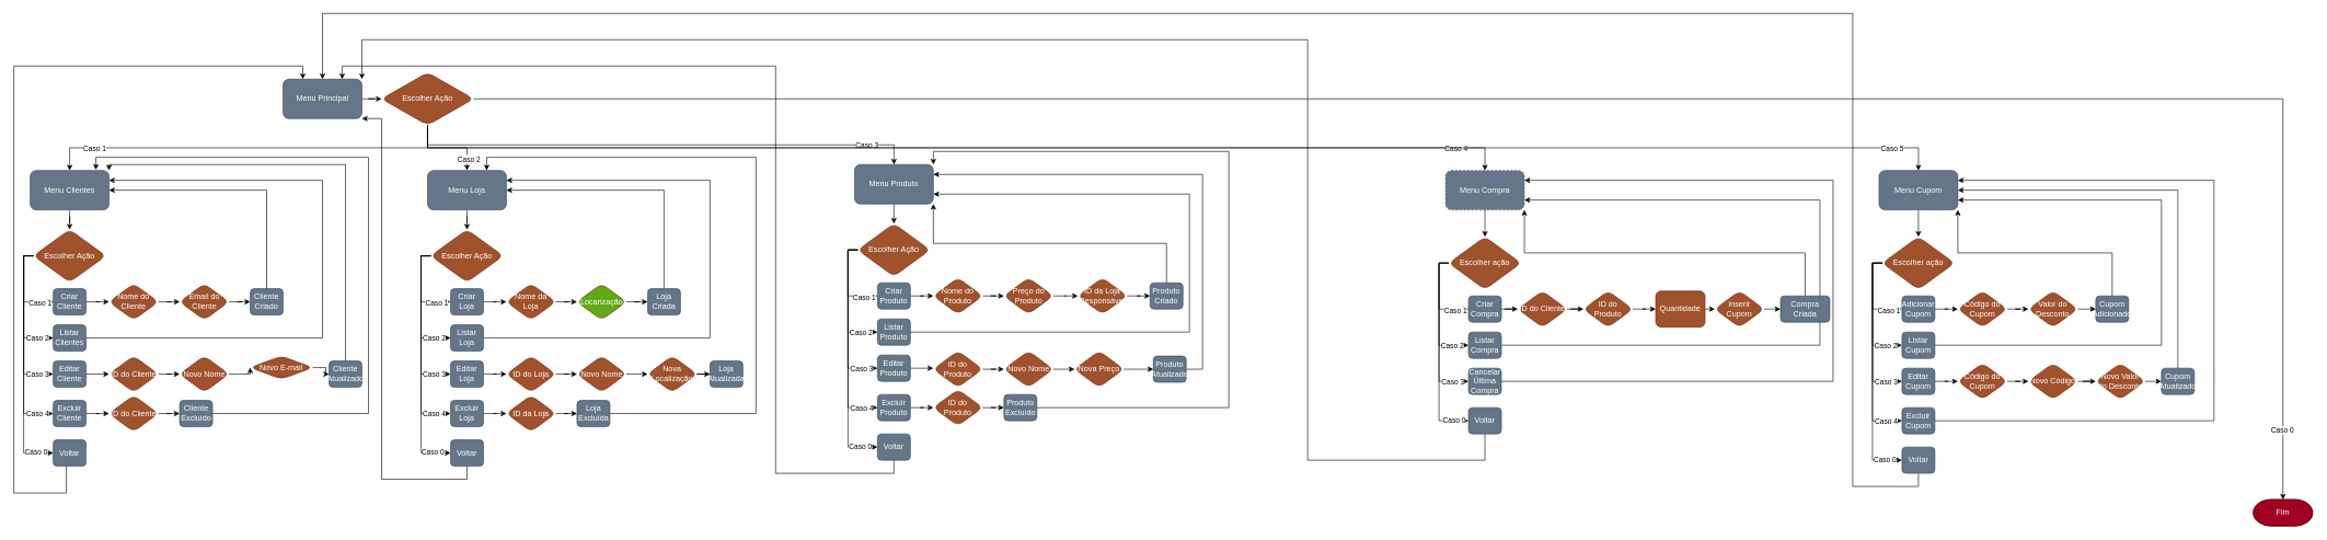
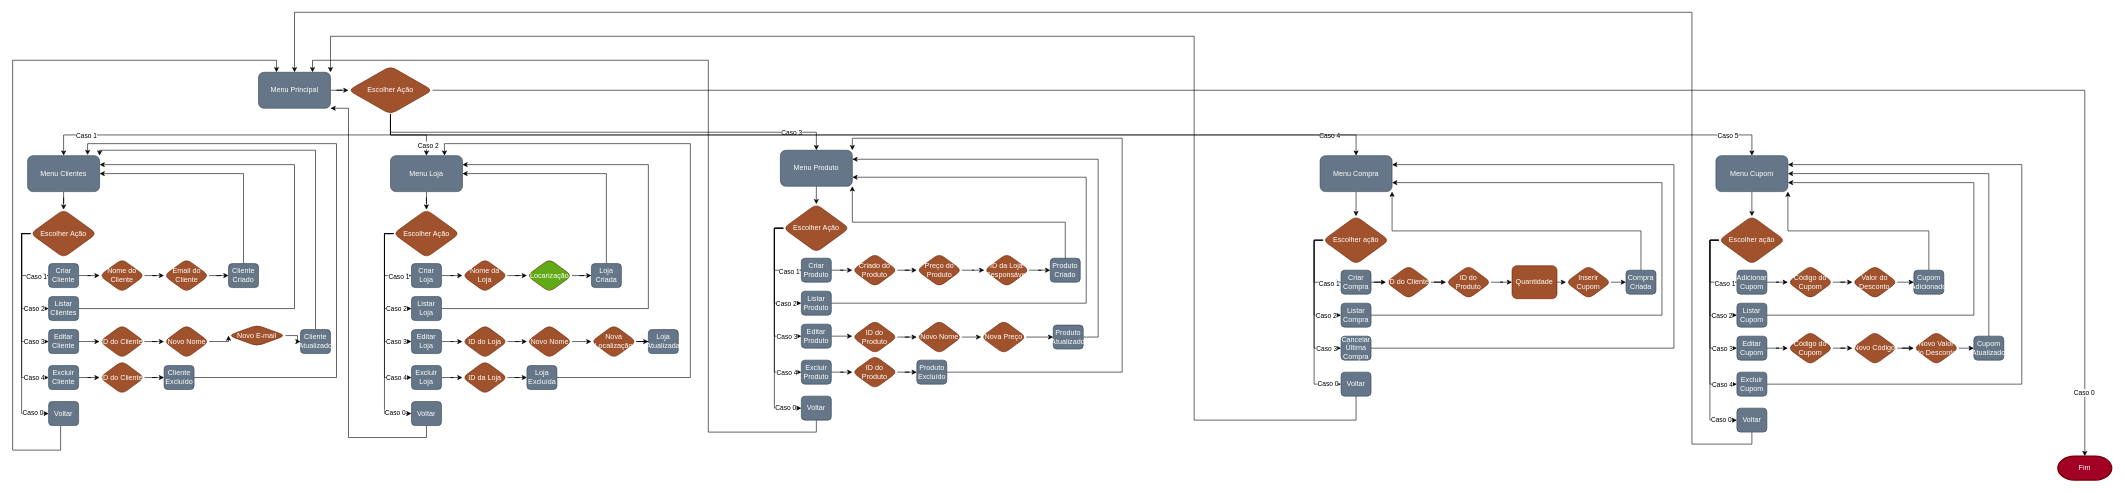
- <mxCell id="38" value="Menu Compra" style="whiteSpace=wrap;html=1;rounded=1;fillColor=#647687;fontColor=#ffffff;strokeColor=#314354;dashed=1;" vertex="1" parent="1"><mxGeometry x="2200" y="259" width="120" height="60" as="geometry" /></mxCell>
+ <mxCell id="38" value="Menu Compra" style="whiteSpace=wrap;html=1;rounded=1;fillColor=#647687;fontColor=#ffffff;strokeColor=#314354;" vertex="1" parent="1"><mxGeometry x="2200" y="259" width="120" height="60" as="geometry" /></mxCell>
- <mxCell id="104" value="Nome do Produto" style="rhombus;whiteSpace=wrap;html=1;rounded=1;fillColor=#a0522d;fontColor=#ffffff;strokeColor=#6D1F00;" vertex="1" parent="1"><mxGeometry x="1420.05" y="422.5" width="75" height="55" as="geometry" /></mxCell>
+ <mxCell id="104" value="Criado do Produto" style="rhombus;whiteSpace=wrap;html=1;rounded=1;fillColor=#a0522d;fontColor=#ffffff;strokeColor=#6D1F00;" vertex="1" parent="1"><mxGeometry x="1420.05" y="422.5" width="75" height="55" as="geometry" /></mxCell>
- <mxCell id="135" value="Compra Criada" style="whiteSpace=wrap;html=1;rounded=1;fillColor=#647687;fontColor=#ffffff;strokeColor=#314354;" vertex="1" parent="1"><mxGeometry x="2710" y="450" width="75" height="40" as="geometry" /></mxCell>
+ <mxCell id="135" value="Compra Criada" style="whiteSpace=wrap;html=1;rounded=1;fillColor=#647687;fontColor=#ffffff;strokeColor=#314354;" vertex="1" parent="1"><mxGeometry x="2710" y="450" width="50" height="40" as="geometry" /></mxCell>
